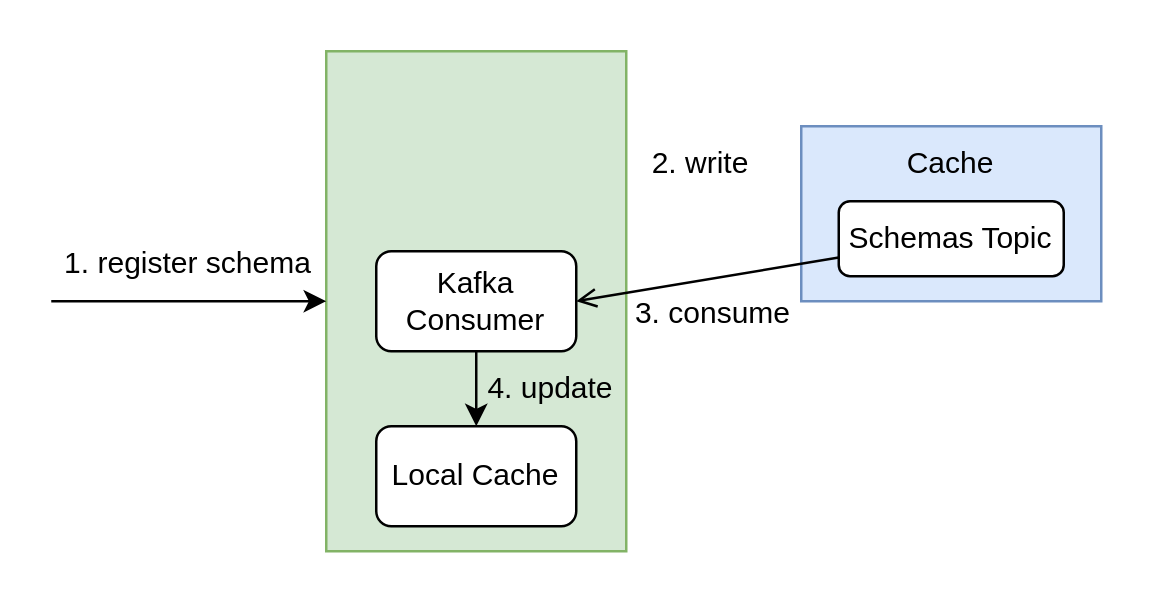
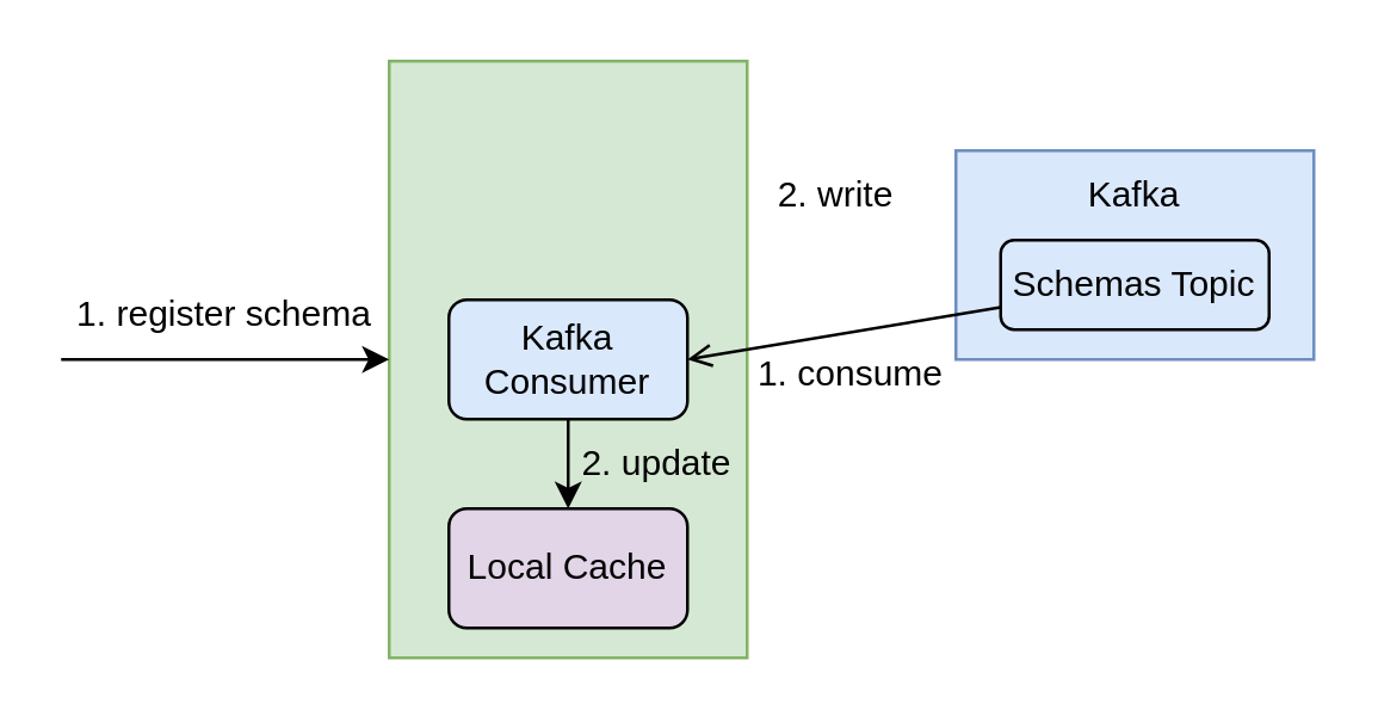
- <mxCell id="8" value="Cache" style="text;html=1;align=center;verticalAlign=middle;whiteSpace=wrap;rounded=0;" vertex="1" parent="1"><mxGeometry x="350" y="50" width="60" height="30" as="geometry" /></mxCell>
+ <mxCell id="8" value="Kafka" style="text;html=1;align=center;verticalAlign=middle;whiteSpace=wrap;rounded=0;" vertex="1" parent="1"><mxGeometry x="350" y="50" width="60" height="30" as="geometry" /></mxCell>
- <mxCell id="7" value="Schemas Topic" style="rounded=1;whiteSpace=wrap;html=1;" vertex="1" parent="1"><mxGeometry x="335" y="80" width="90" height="30" as="geometry" /></mxCell>
+ <mxCell id="7" value="Schemas Topic" style="rounded=1;whiteSpace=wrap;html=1;fillColor=#dae8fc;" vertex="1" parent="1"><mxGeometry x="335" y="80" width="90" height="30" as="geometry" /></mxCell>
- <mxCell id="4" value="Kafka Consumer" style="rounded=1;whiteSpace=wrap;html=1;" vertex="1" parent="1"><mxGeometry x="150" y="100" width="80" height="40" as="geometry" /></mxCell>
+ <mxCell id="4" value="Kafka Consumer" style="rounded=1;whiteSpace=wrap;html=1;fillColor=#dae8fc;" vertex="1" parent="1"><mxGeometry x="150" y="100" width="80" height="40" as="geometry" /></mxCell>
- <mxCell id="12" value="3. consume" style="text;html=1;align=center;verticalAlign=middle;whiteSpace=wrap;rounded=0;" vertex="1" parent="1"><mxGeometry x="250" y="110" width="70" height="30" as="geometry" /></mxCell>
+ <mxCell id="12" value="1. consume" style="text;html=1;align=center;verticalAlign=middle;whiteSpace=wrap;rounded=0;" vertex="1" parent="1"><mxGeometry x="250" y="110" width="70" height="30" as="geometry" /></mxCell>
- <mxCell id="13" value="4. update" style="text;html=1;align=center;verticalAlign=middle;whiteSpace=wrap;rounded=0;" vertex="1" parent="1"><mxGeometry x="190" y="140" width="60" height="30" as="geometry" /></mxCell>
+ <mxCell id="13" value="2. update" style="text;html=1;align=center;verticalAlign=middle;whiteSpace=wrap;rounded=0;" vertex="1" parent="1"><mxGeometry x="190" y="140" width="60" height="30" as="geometry" /></mxCell>
- <mxCell id="3" value="Local Cache" style="rounded=1;whiteSpace=wrap;html=1;" vertex="1" parent="1"><mxGeometry x="150" y="170" width="80" height="40" as="geometry" /></mxCell>
+ <mxCell id="3" value="Local Cache" style="rounded=1;whiteSpace=wrap;html=1;fillColor=#e1d5e7;" vertex="1" parent="1"><mxGeometry x="150" y="170" width="80" height="40" as="geometry" /></mxCell>
